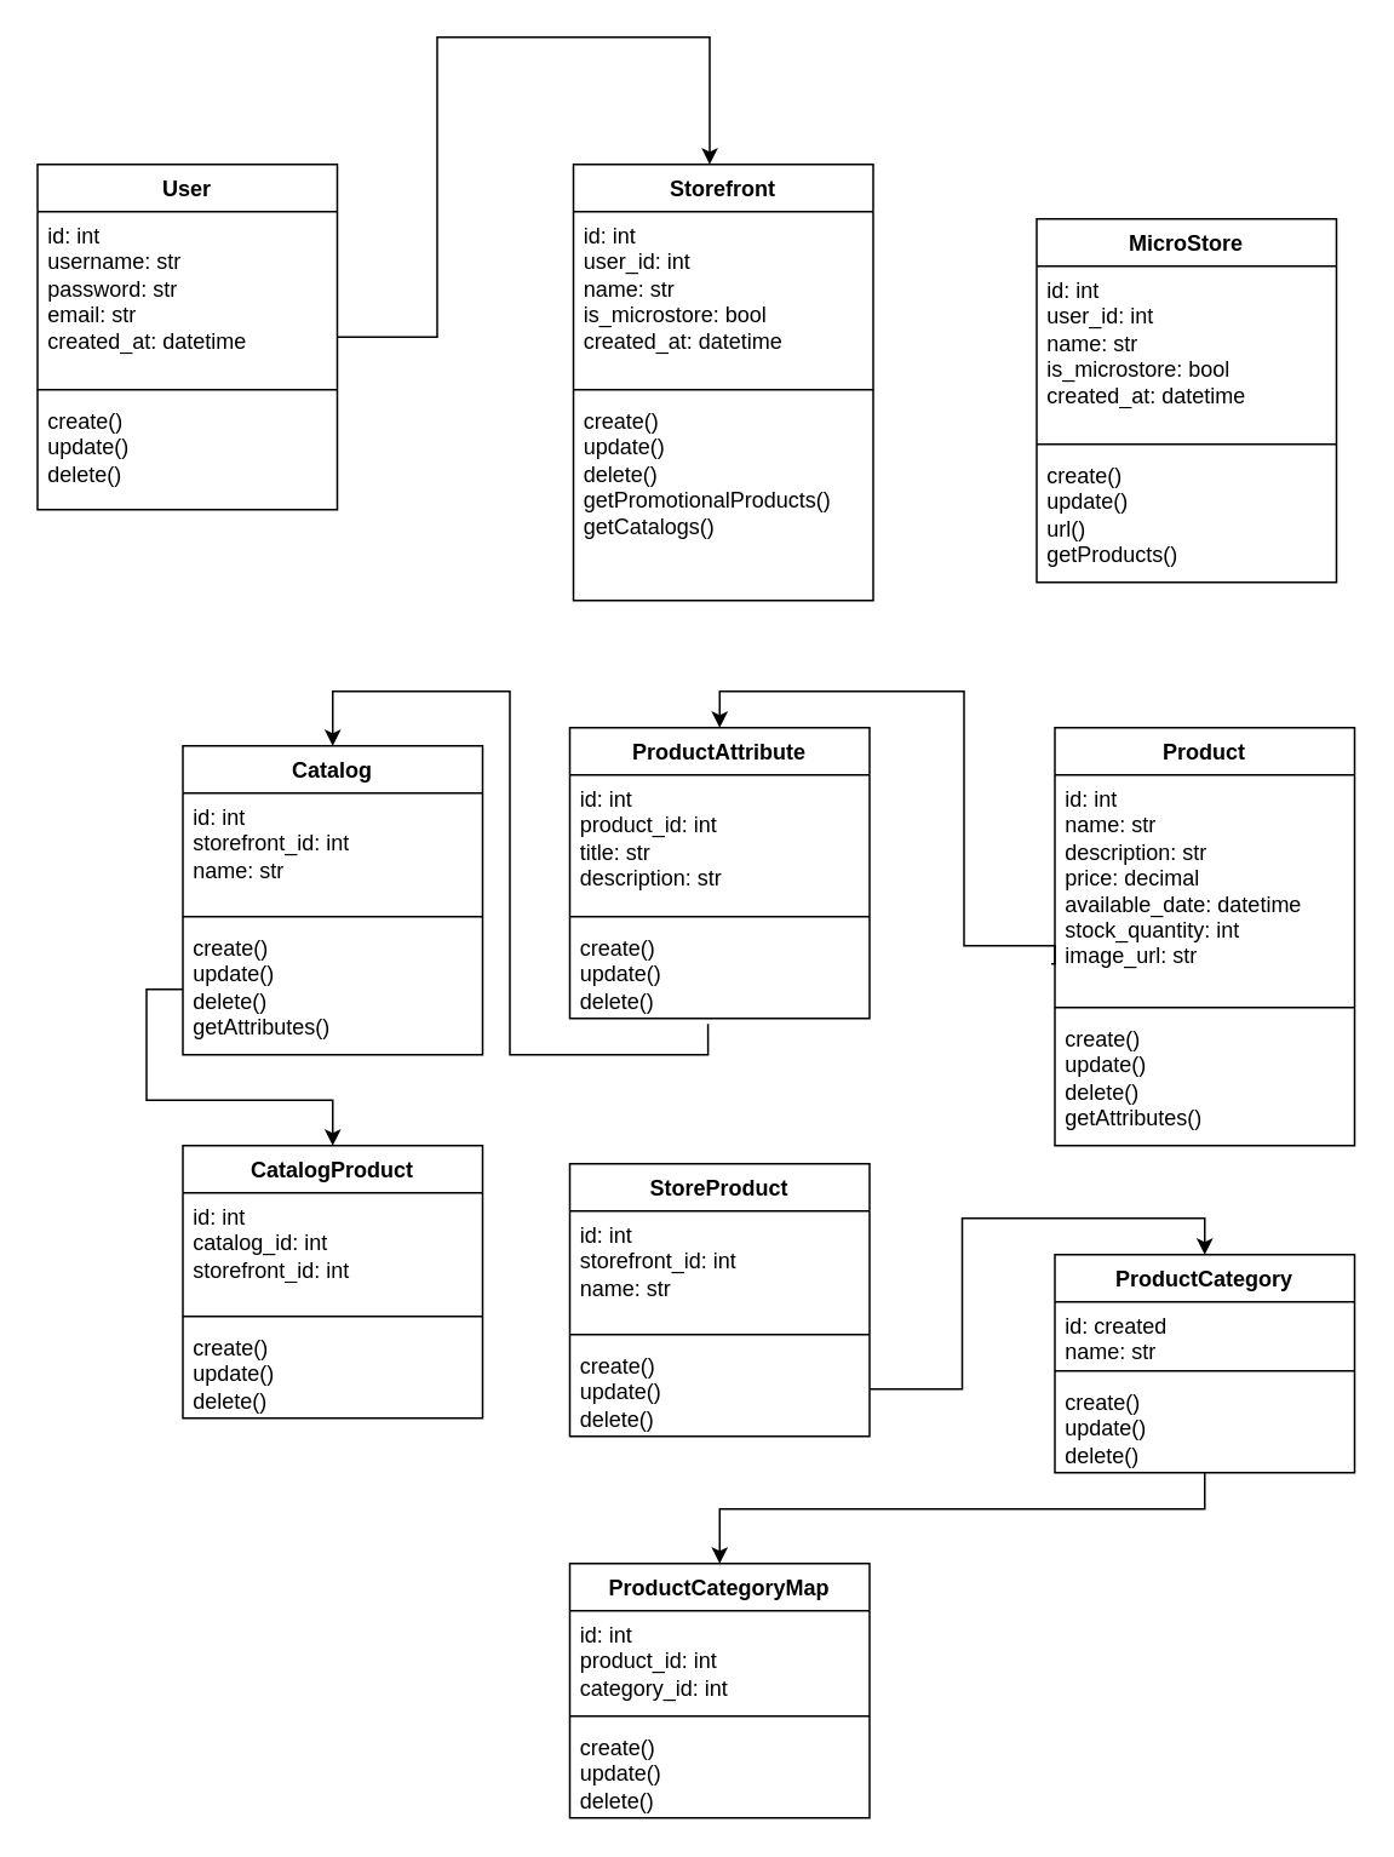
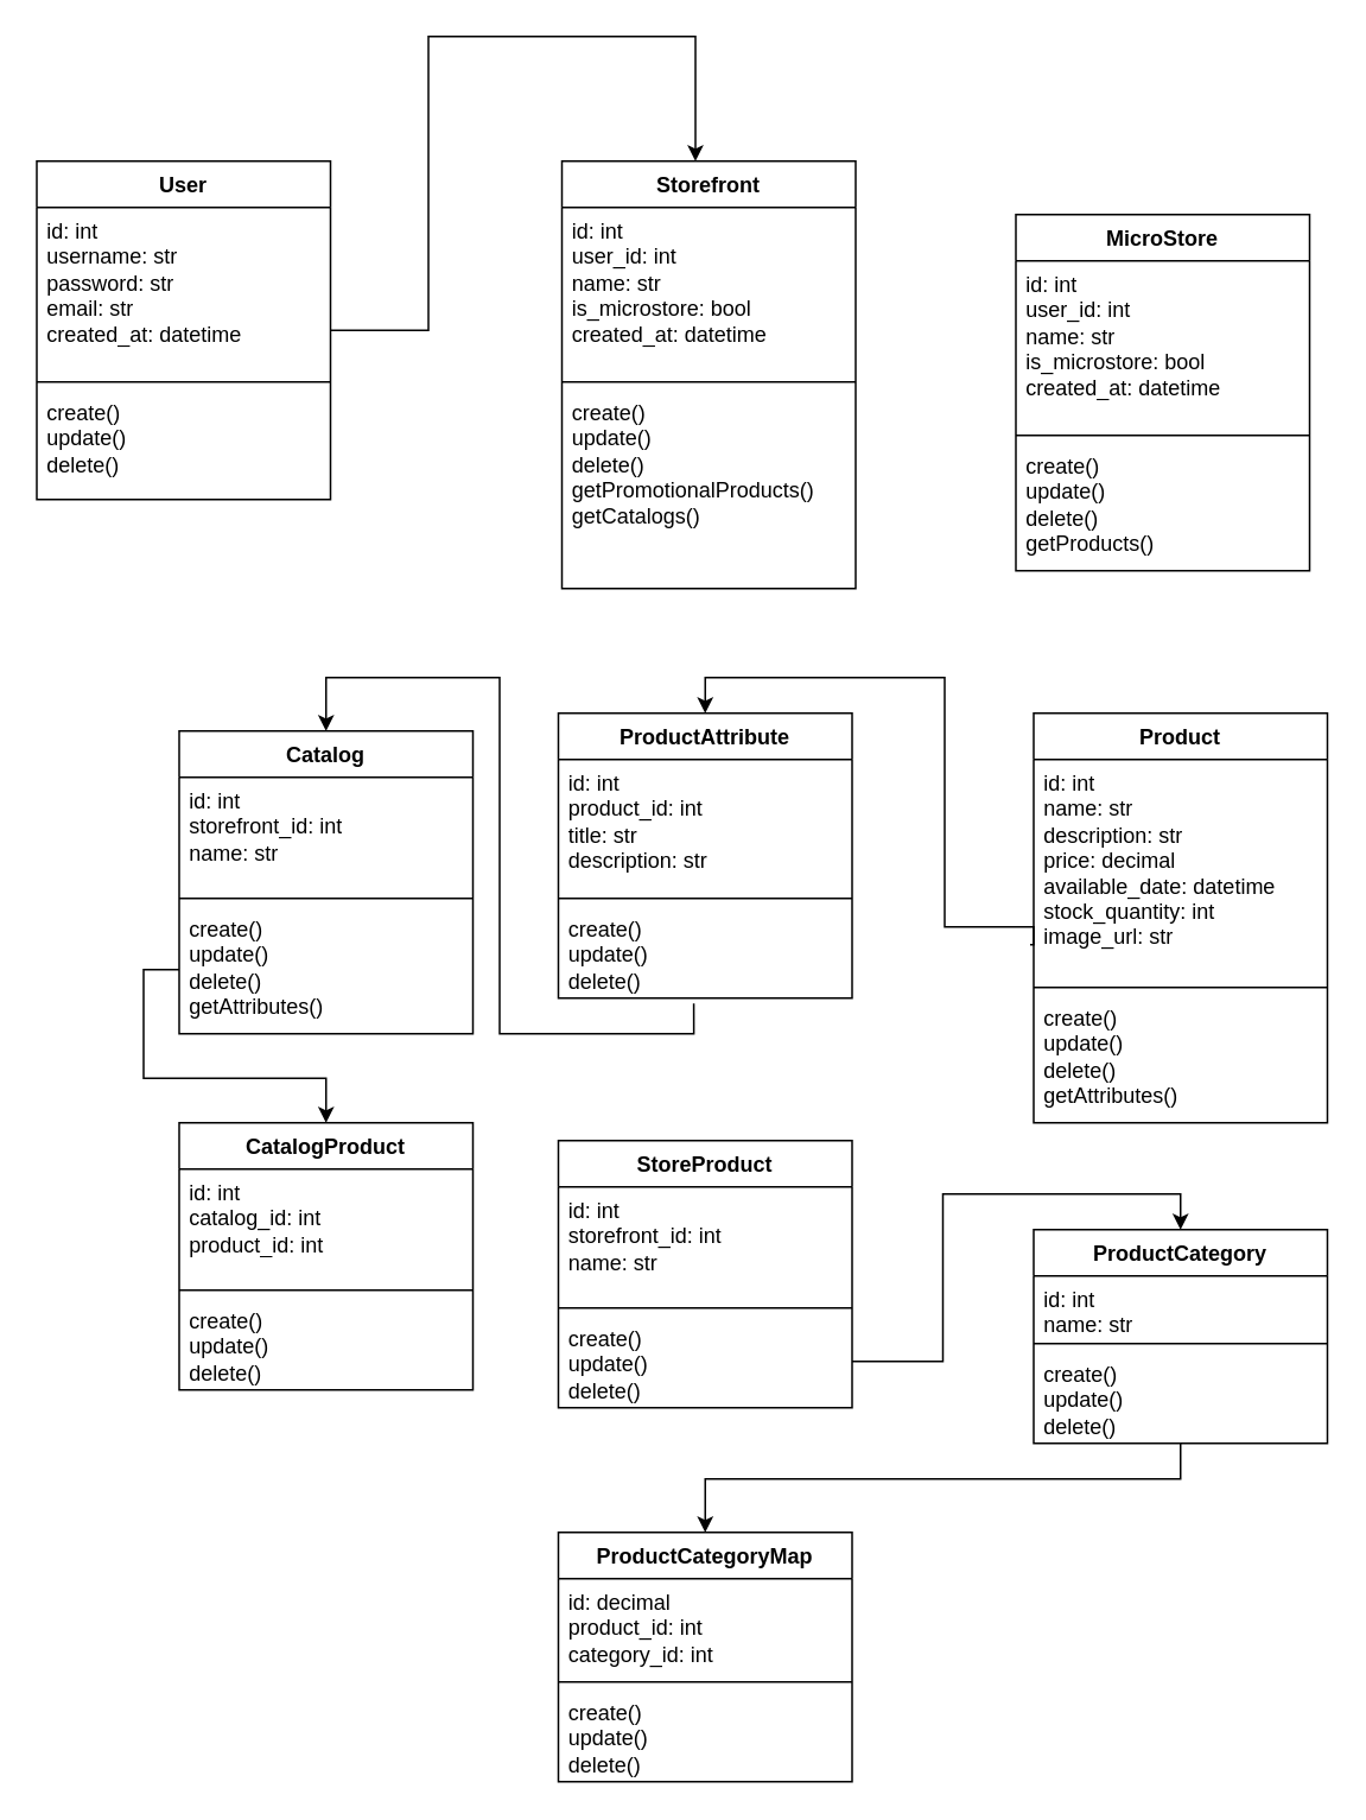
- <mxCell id="19" value="&lt;div&gt;create()&amp;nbsp; &amp;nbsp; &amp;nbsp; &amp;nbsp; &amp;nbsp; &amp;nbsp;&amp;nbsp;&lt;/div&gt;&lt;div&gt;update()&amp;nbsp; &amp;nbsp; &amp;nbsp; &amp;nbsp; &amp;nbsp; &amp;nbsp;&amp;nbsp;&lt;/div&gt;&lt;div&gt;url()&amp;nbsp; &amp;nbsp; &amp;nbsp; &amp;nbsp; &lt;br&gt;getProducts()&amp;nbsp;&amp;nbsp; &amp;nbsp;&amp;nbsp;&lt;/div&gt;&lt;div&gt;&lt;br&gt;&lt;/div&gt;" style="text;strokeColor=none;fillColor=none;align=left;verticalAlign=top;spacingLeft=4;spacingRight=4;overflow=hidden;rotatable=0;points=[[0,0.5],[1,0.5]];portConstraint=eastwest;whiteSpace=wrap;html=1;" vertex="1" parent="16"><mxGeometry y="128" width="165" height="72" as="geometry" /></mxCell>
+ <mxCell id="19" value="&lt;div&gt;create()&amp;nbsp; &amp;nbsp; &amp;nbsp; &amp;nbsp; &amp;nbsp; &amp;nbsp;&amp;nbsp;&lt;/div&gt;&lt;div&gt;update()&amp;nbsp; &amp;nbsp; &amp;nbsp; &amp;nbsp; &amp;nbsp; &amp;nbsp;&amp;nbsp;&lt;/div&gt;&lt;div&gt;delete()&amp;nbsp; &amp;nbsp; &amp;nbsp; &amp;nbsp; &lt;br&gt;getProducts()&amp;nbsp;&amp;nbsp; &amp;nbsp;&amp;nbsp;&lt;/div&gt;&lt;div&gt;&lt;br&gt;&lt;/div&gt;" style="text;strokeColor=none;fillColor=none;align=left;verticalAlign=top;spacingLeft=4;spacingRight=4;overflow=hidden;rotatable=0;points=[[0,0.5],[1,0.5]];portConstraint=eastwest;whiteSpace=wrap;html=1;" vertex="1" parent="16"><mxGeometry y="128" width="165" height="72" as="geometry" /></mxCell>
- <mxCell id="13" value="&lt;div&gt;&lt;div&gt;&lt;div&gt;&lt;div&gt;id: int&amp;nbsp; &amp;nbsp; &amp;nbsp; &amp;nbsp; &amp;nbsp;&amp;nbsp;&lt;/div&gt;&lt;div&gt;catalog_id: int&amp;nbsp; &amp;nbsp;&amp;nbsp;&lt;/div&gt;&lt;div&gt;storefront_id: int&amp;nbsp;&amp;nbsp;&lt;/div&gt;&lt;/div&gt;&lt;/div&gt;&lt;/div&gt;&lt;div&gt;&lt;/div&gt;" style="text;strokeColor=none;fillColor=none;align=left;verticalAlign=top;spacingLeft=4;spacingRight=4;overflow=hidden;rotatable=0;points=[[0,0.5],[1,0.5]];portConstraint=eastwest;whiteSpace=wrap;html=1;" vertex="1" parent="12"><mxGeometry y="26" width="165" height="64" as="geometry" /></mxCell>
+ <mxCell id="13" value="&lt;div&gt;&lt;div&gt;&lt;div&gt;&lt;div&gt;id: int&amp;nbsp; &amp;nbsp; &amp;nbsp; &amp;nbsp; &amp;nbsp;&amp;nbsp;&lt;/div&gt;&lt;div&gt;catalog_id: int&amp;nbsp; &amp;nbsp;&amp;nbsp;&lt;/div&gt;&lt;div&gt;product_id: int&amp;nbsp;&amp;nbsp;&lt;/div&gt;&lt;/div&gt;&lt;/div&gt;&lt;/div&gt;&lt;div&gt;&lt;/div&gt;" style="text;strokeColor=none;fillColor=none;align=left;verticalAlign=top;spacingLeft=4;spacingRight=4;overflow=hidden;rotatable=0;points=[[0,0.5],[1,0.5]];portConstraint=eastwest;whiteSpace=wrap;html=1;" vertex="1" parent="12"><mxGeometry y="26" width="165" height="64" as="geometry" /></mxCell>
- <mxCell id="34" value="&lt;div&gt;&lt;div&gt;id: created&amp;nbsp; &amp;nbsp; &amp;nbsp; &amp;nbsp; &amp;nbsp; &amp;nbsp;&amp;nbsp;&lt;br&gt;&lt;span style=&quot;background-color: initial;&quot;&gt;name: str&amp;nbsp;&amp;nbsp;&lt;/span&gt;&lt;/div&gt;&lt;/div&gt;&lt;div&gt;&lt;br&gt;&lt;/div&gt;&lt;div&gt;&lt;/div&gt;" style="text;strokeColor=none;fillColor=none;align=left;verticalAlign=top;spacingLeft=4;spacingRight=4;overflow=hidden;rotatable=0;points=[[0,0.5],[1,0.5]];portConstraint=eastwest;whiteSpace=wrap;html=1;" vertex="1" parent="33"><mxGeometry y="26" width="165" height="34" as="geometry" /></mxCell>
+ <mxCell id="34" value="&lt;div&gt;&lt;div&gt;id: int&amp;nbsp; &amp;nbsp; &amp;nbsp; &amp;nbsp; &amp;nbsp; &amp;nbsp;&amp;nbsp;&lt;br&gt;&lt;span style=&quot;background-color: initial;&quot;&gt;name: str&amp;nbsp;&amp;nbsp;&lt;/span&gt;&lt;/div&gt;&lt;/div&gt;&lt;div&gt;&lt;br&gt;&lt;/div&gt;&lt;div&gt;&lt;/div&gt;" style="text;strokeColor=none;fillColor=none;align=left;verticalAlign=top;spacingLeft=4;spacingRight=4;overflow=hidden;rotatable=0;points=[[0,0.5],[1,0.5]];portConstraint=eastwest;whiteSpace=wrap;html=1;" vertex="1" parent="33"><mxGeometry y="26" width="165" height="34" as="geometry" /></mxCell>
- <mxCell id="44" value="&lt;div&gt;&lt;div&gt;id: int&amp;nbsp;&lt;/div&gt;&lt;div&gt;product_id: int&amp;nbsp;&lt;/div&gt;&lt;div&gt;category_id: int&amp;nbsp;&lt;/div&gt;&lt;/div&gt;&lt;div&gt;&lt;br&gt;&lt;/div&gt;&lt;div&gt;&lt;/div&gt;" style="text;strokeColor=none;fillColor=none;align=left;verticalAlign=top;spacingLeft=4;spacingRight=4;overflow=hidden;rotatable=0;points=[[0,0.5],[1,0.5]];portConstraint=eastwest;whiteSpace=wrap;html=1;" vertex="1" parent="43"><mxGeometry y="26" width="165" height="54" as="geometry" /></mxCell>
+ <mxCell id="44" value="&lt;div&gt;&lt;div&gt;id: decimal&amp;nbsp;&lt;/div&gt;&lt;div&gt;product_id: int&amp;nbsp;&lt;/div&gt;&lt;div&gt;category_id: int&amp;nbsp;&lt;/div&gt;&lt;/div&gt;&lt;div&gt;&lt;br&gt;&lt;/div&gt;&lt;div&gt;&lt;/div&gt;" style="text;strokeColor=none;fillColor=none;align=left;verticalAlign=top;spacingLeft=4;spacingRight=4;overflow=hidden;rotatable=0;points=[[0,0.5],[1,0.5]];portConstraint=eastwest;whiteSpace=wrap;html=1;" vertex="1" parent="43"><mxGeometry y="26" width="165" height="54" as="geometry" /></mxCell>
